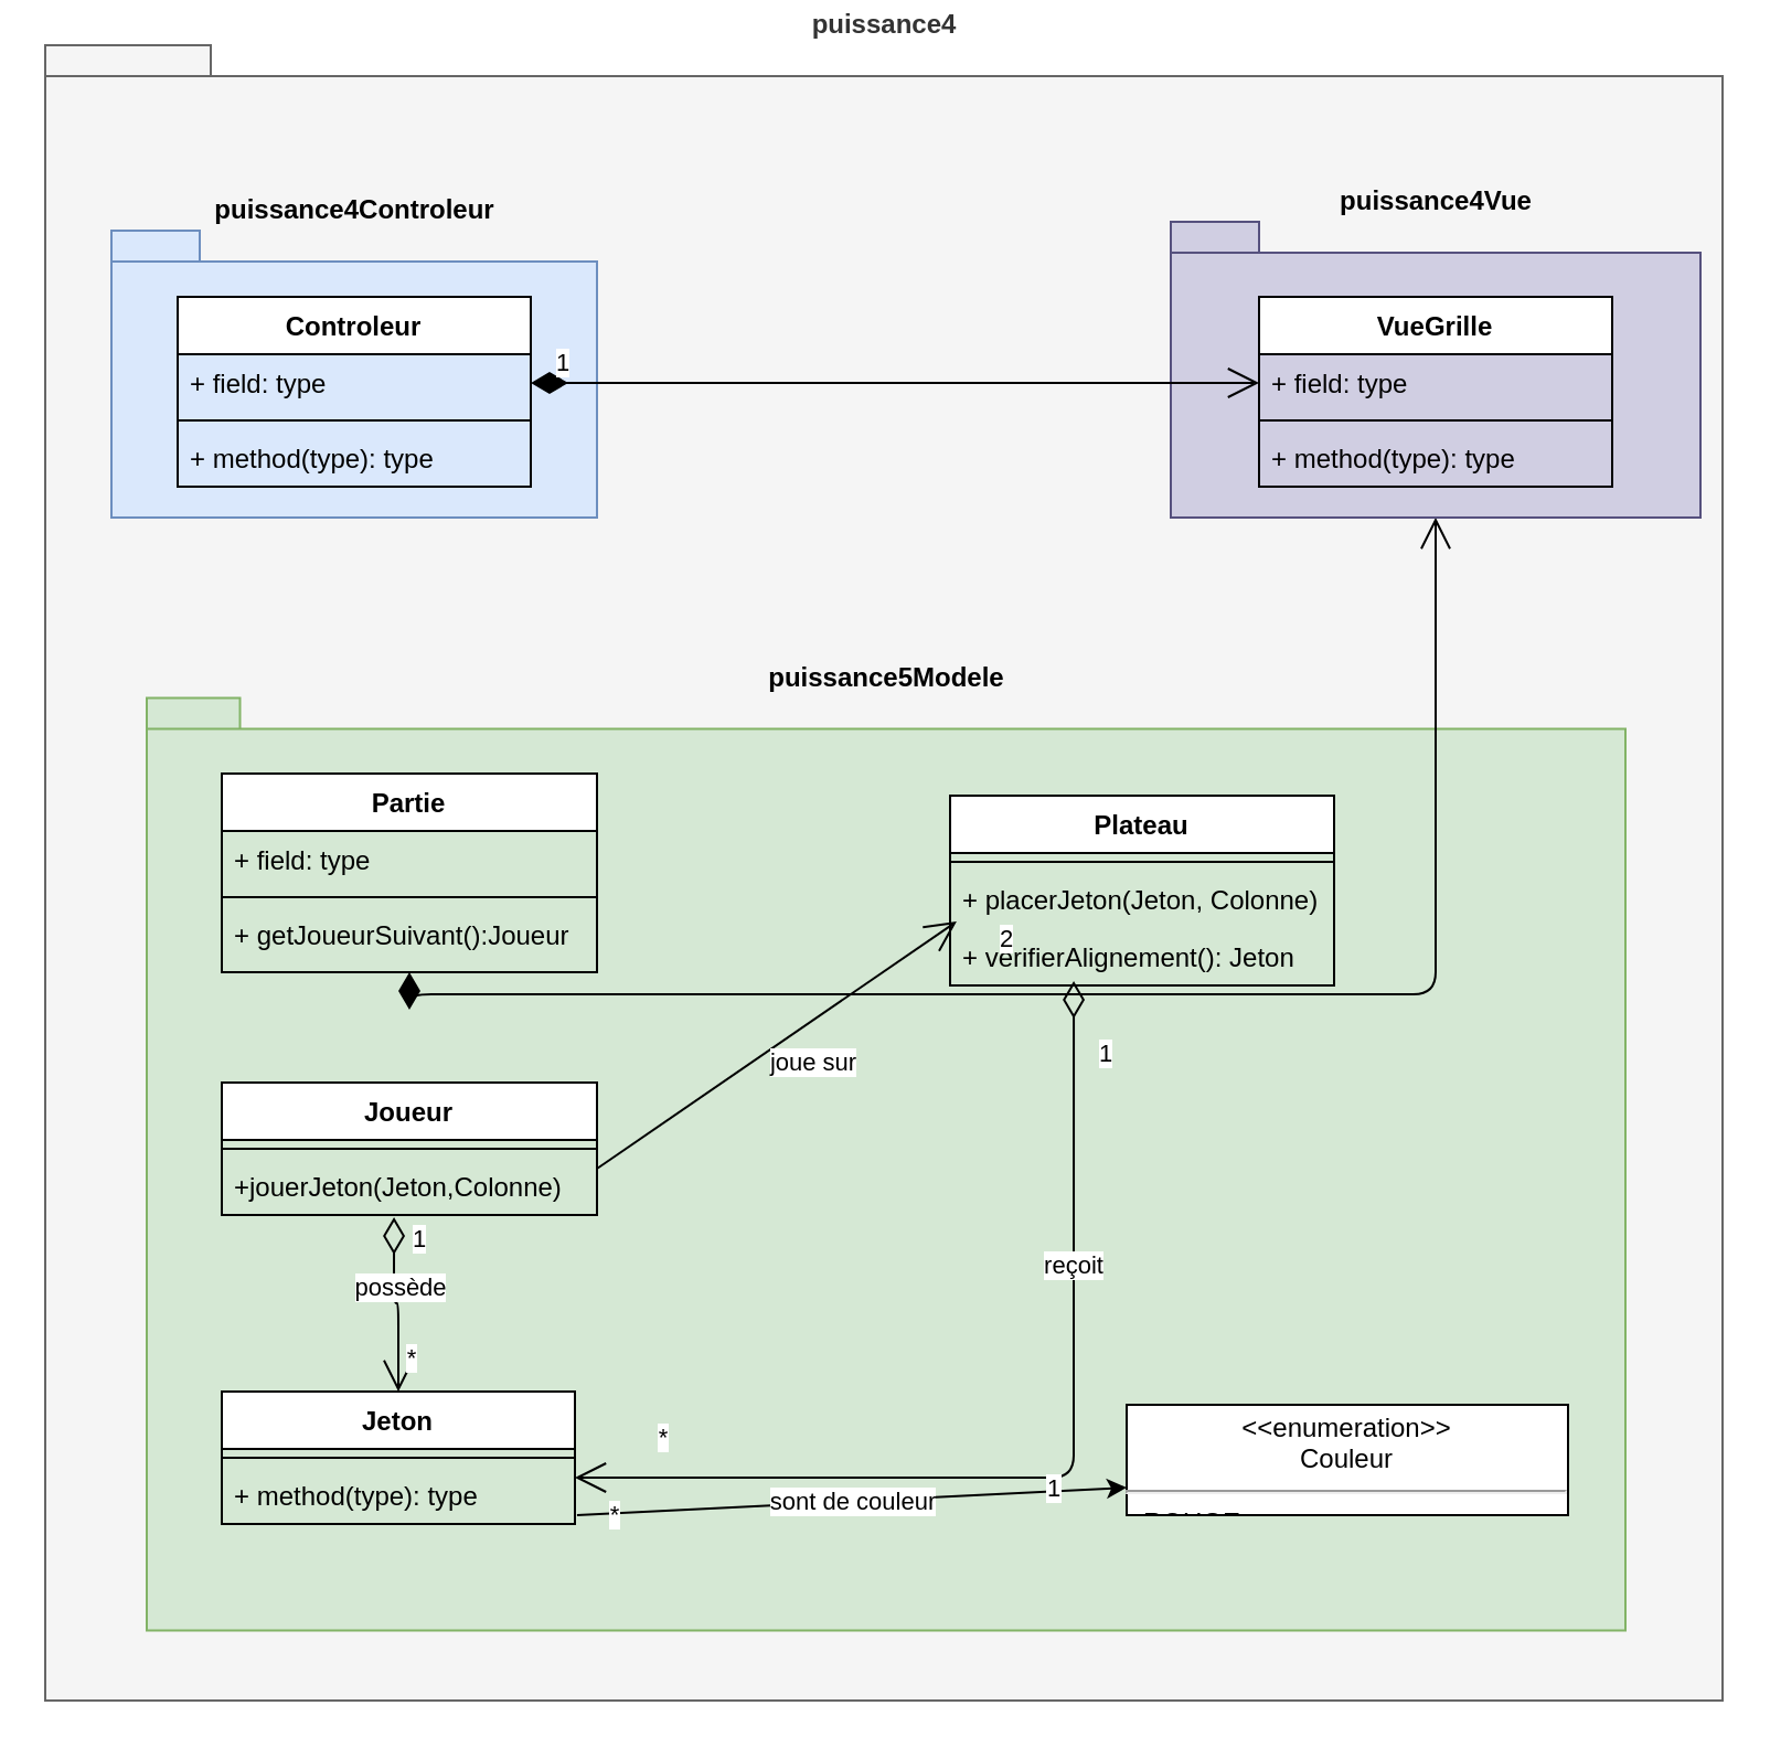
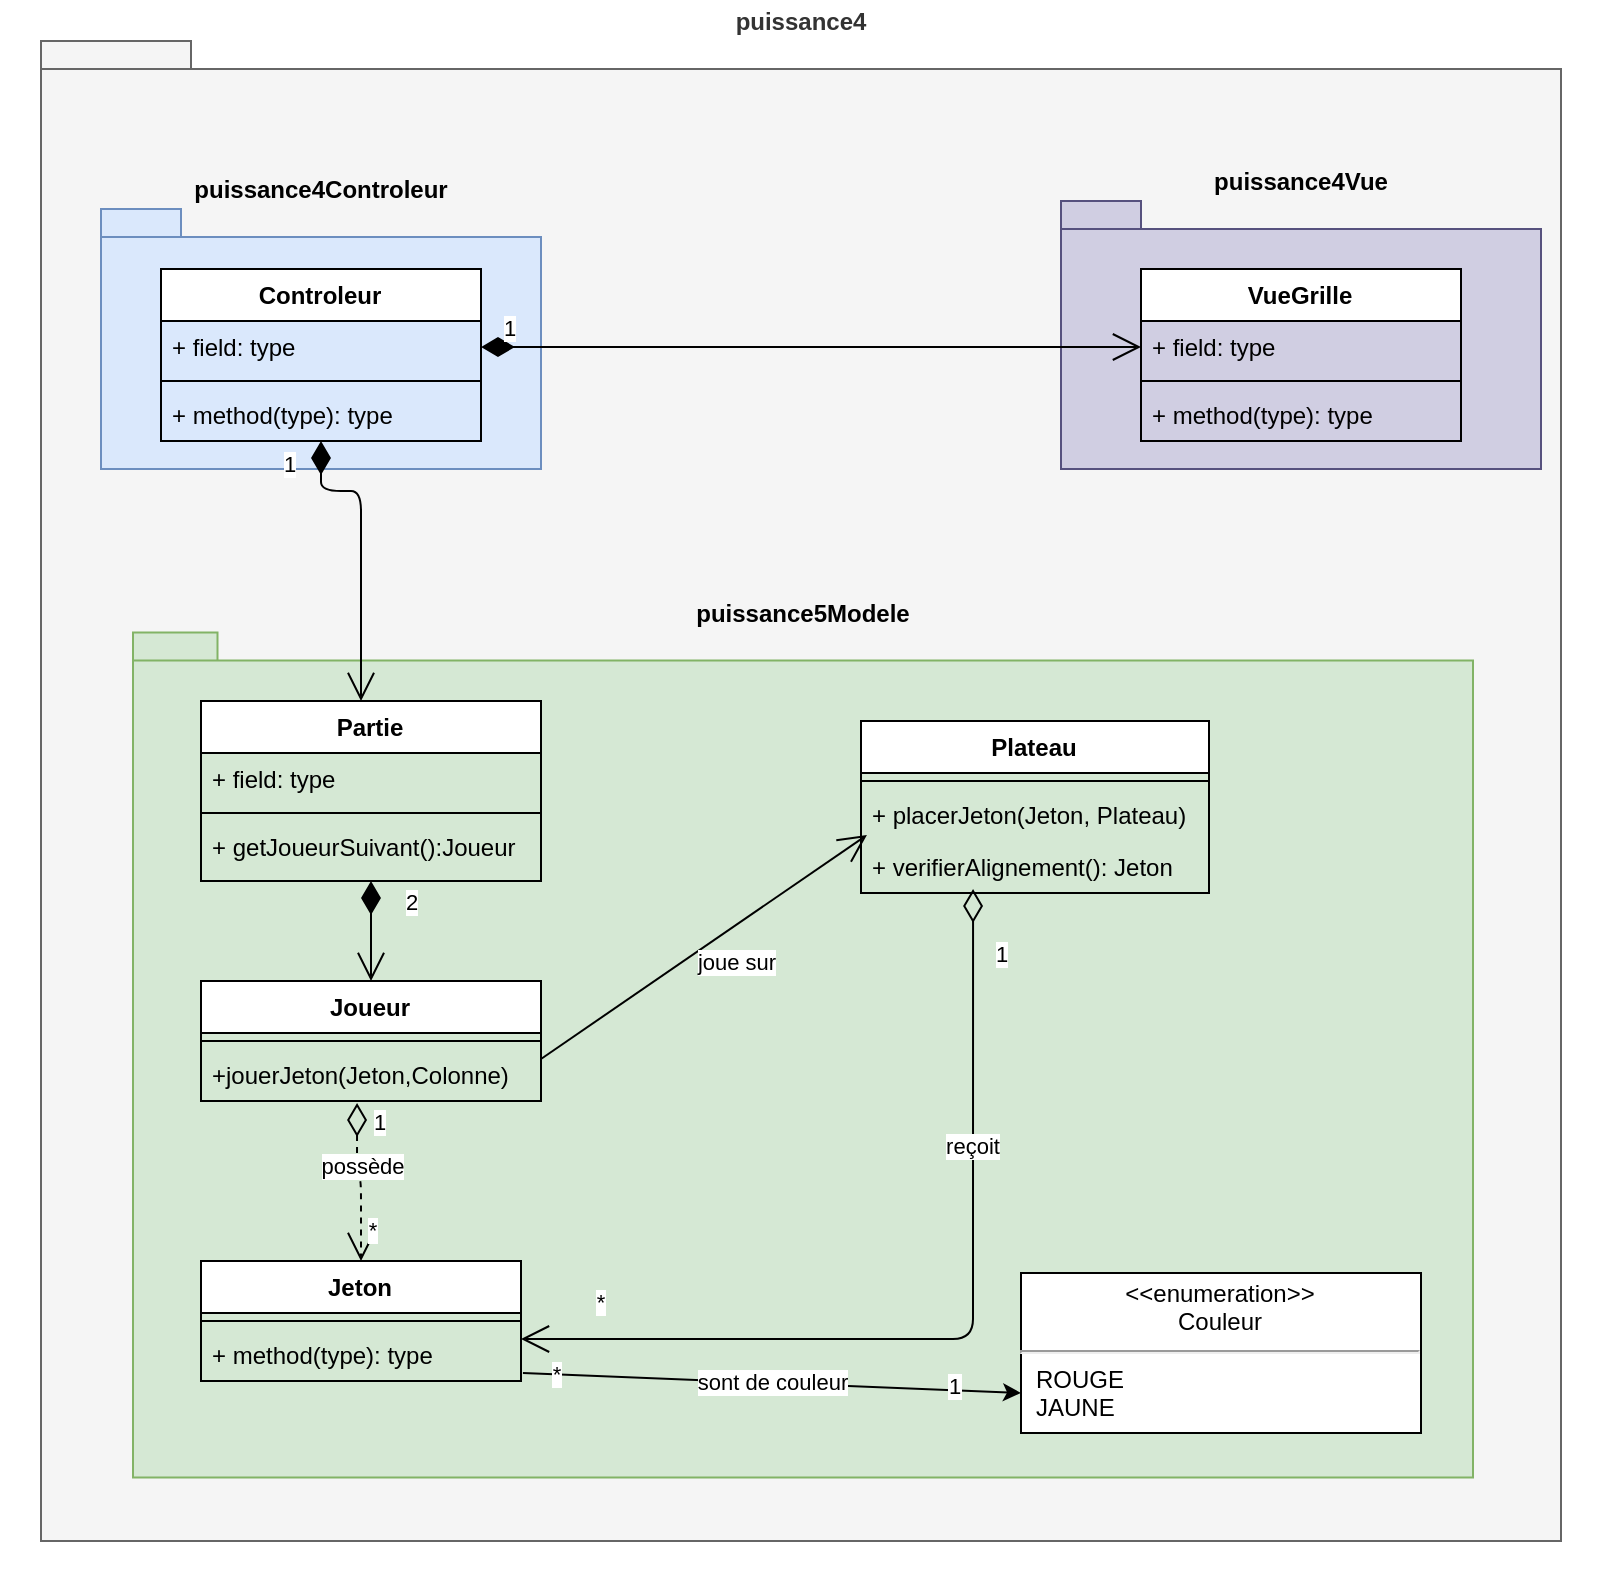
+ <mxCell id="42" value="1" style="endArrow=open;html=1;endSize=12;startArrow=diamondThin;startSize=14;startFill=1;edgeStyle=orthogonalEdgeStyle;align=left;verticalAlign=bottom;exitX=0.5;exitY=1;exitDx=0;exitDy=0;" parent="1" source="38" target="11" edge="1"><mxGeometry x="-0.714" y="-20" relative="1" as="geometry"><mxPoint x="330" y="320" as="sourcePoint" /><mxPoint x="490" y="320" as="targetPoint" /><Array as="points"><mxPoint x="160" y="245" /><mxPoint x="180" y="245" /></Array><mxPoint as="offset" /></mxGeometry></mxCell>
- <mxCell id="9" value="+ placerJeton(Jeton, Colonne)" style="text;strokeColor=none;fillColor=none;align=left;verticalAlign=top;spacingLeft=4;spacingRight=4;overflow=hidden;rotatable=0;points=[[0,0.5],[1,0.5]];portConstraint=eastwest;" parent="7" vertex="1"><mxGeometry y="34" width="174" height="26" as="geometry" /></mxCell>
+ <mxCell id="9" value="+ placerJeton(Jeton, Plateau)" style="text;strokeColor=none;fillColor=none;align=left;verticalAlign=top;spacingLeft=4;spacingRight=4;overflow=hidden;rotatable=0;points=[[0,0.5],[1,0.5]];portConstraint=eastwest;" parent="7" vertex="1"><mxGeometry y="34" width="174" height="26" as="geometry" /></mxCell>
- <mxCell id="18" value="2" style="endArrow=open;html=1;endSize=12;startArrow=diamondThin;startSize=14;startFill=1;edgeStyle=orthogonalEdgeStyle;align=left;verticalAlign=bottom;exitX=0.5;exitY=1;exitDx=0;exitDy=0;" edge="1" parent="2" source="11" target="31"><mxGeometry x="-0.2" y="16" relative="1" as="geometry"><mxPoint x="126" y="460" as="sourcePoint" /><mxPoint x="286" y="460" as="targetPoint" /><mxPoint as="offset" /></mxGeometry></mxCell>
+ <mxCell id="18" value="2" style="endArrow=open;html=1;endSize=12;startArrow=diamondThin;startSize=14;startFill=1;edgeStyle=orthogonalEdgeStyle;align=left;verticalAlign=bottom;exitX=0.5;exitY=1;exitDx=0;exitDy=0;" edge="1" parent="2" source="11" target="15"><mxGeometry x="-0.2" y="16" relative="1" as="geometry"><mxPoint x="126" y="460" as="sourcePoint" /><mxPoint x="286" y="460" as="targetPoint" /><mxPoint as="offset" /></mxGeometry></mxCell>
- <mxCell id="24" value="1" style="endArrow=open;html=1;endSize=12;startArrow=diamondThin;startSize=14;startFill=0;edgeStyle=orthogonalEdgeStyle;align=left;verticalAlign=bottom;exitX=0.459;exitY=1.038;exitDx=0;exitDy=0;exitPerimeter=0;entryX=0.5;entryY=0;entryDx=0;entryDy=0;" edge="1" parent="2" source="17" target="4"><mxGeometry x="-0.531" y="7" relative="1" as="geometry"><mxPoint x="190" y="560" as="sourcePoint" /><mxPoint x="350" y="560" as="targetPoint" /><mxPoint as="offset" /></mxGeometry></mxCell>
+ <mxCell id="24" value="1" style="endArrow=open;html=1;endSize=12;startArrow=diamondThin;startSize=14;startFill=0;edgeStyle=orthogonalEdgeStyle;align=left;verticalAlign=bottom;exitX=0.459;exitY=1.038;exitDx=0;exitDy=0;exitPerimeter=0;entryX=0.5;entryY=0;entryDx=0;entryDy=0;dashed=1;" edge="1" parent="2" source="17" target="4"><mxGeometry x="-0.531" y="7" relative="1" as="geometry"><mxPoint x="190" y="560" as="sourcePoint" /><mxPoint x="350" y="560" as="targetPoint" /><mxPoint as="offset" /></mxGeometry></mxCell>
- <mxCell id="27" value="&lt;p style=&quot;margin: 0px ; margin-top: 4px ; text-align: center&quot;&gt;&amp;lt;&amp;lt;enumeration&amp;gt;&amp;gt;&lt;br&gt;Couleur&lt;/p&gt;&lt;hr&gt;&lt;p style=&quot;margin: 0px ; margin-left: 8px ; text-align: left&quot;&gt;ROUGE&lt;br&gt;JAUNE&lt;/p&gt;" style="shape=rect;html=1;overflow=fill;whiteSpace=wrap;" vertex="1" parent="2"><mxGeometry x="490" y="616" width="200" height="50" as="geometry" /></mxCell>
+ <mxCell id="27" value="&lt;p style=&quot;margin: 0px ; margin-top: 4px ; text-align: center&quot;&gt;&amp;lt;&amp;lt;enumeration&amp;gt;&amp;gt;&lt;br&gt;Couleur&lt;/p&gt;&lt;hr&gt;&lt;p style=&quot;margin: 0px ; margin-left: 8px ; text-align: left&quot;&gt;ROUGE&lt;br&gt;JAUNE&lt;/p&gt;" style="shape=rect;html=1;overflow=fill;whiteSpace=wrap;" vertex="1" parent="2"><mxGeometry x="490" y="616" width="200" height="80" as="geometry" /></mxCell>
